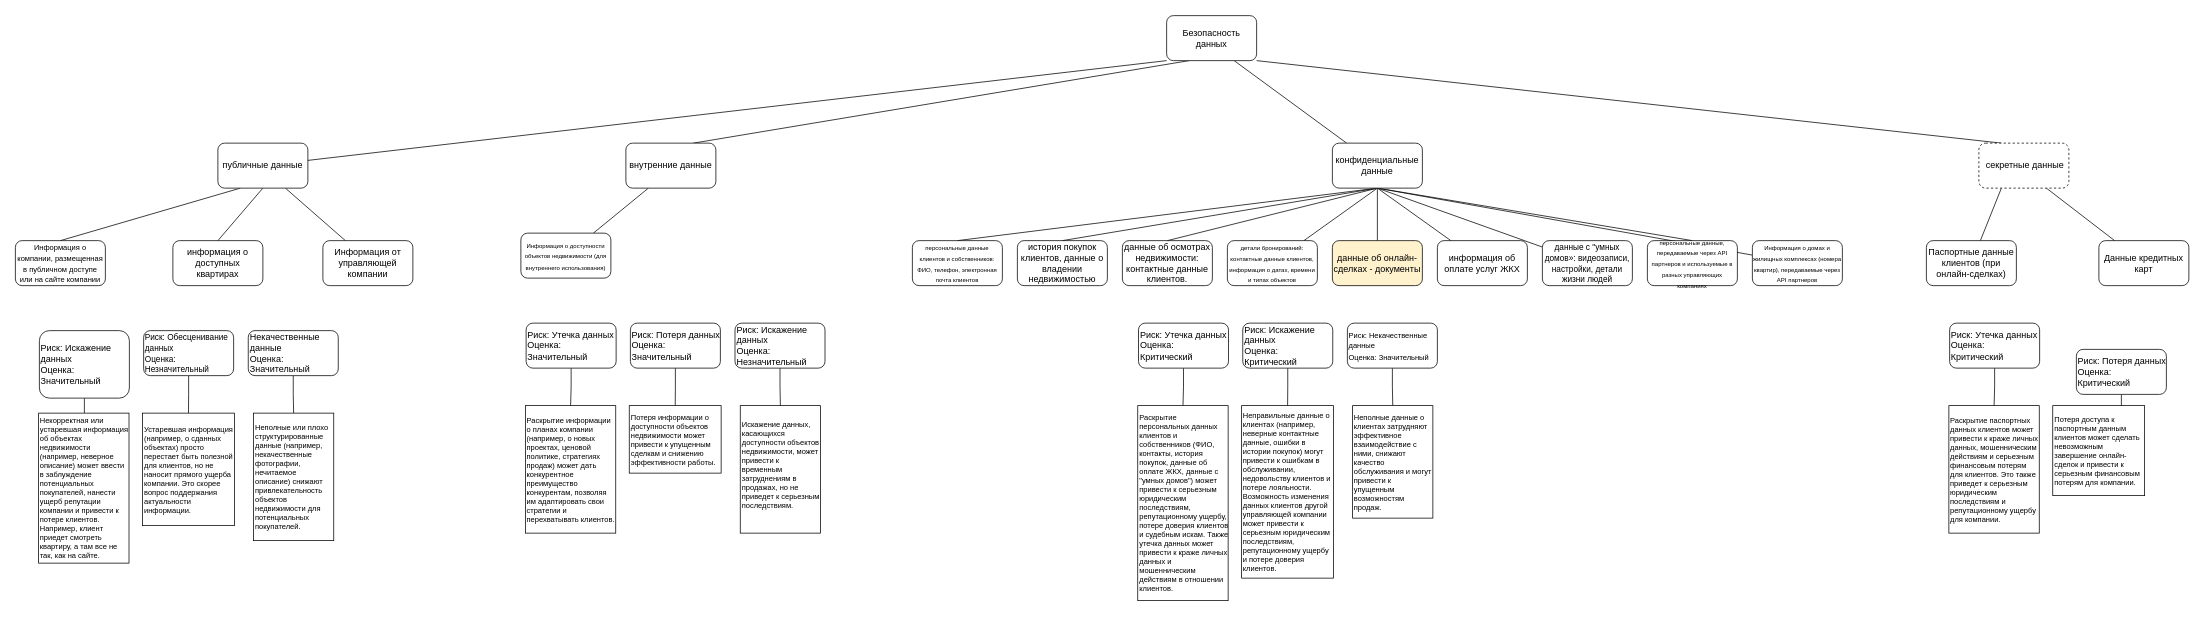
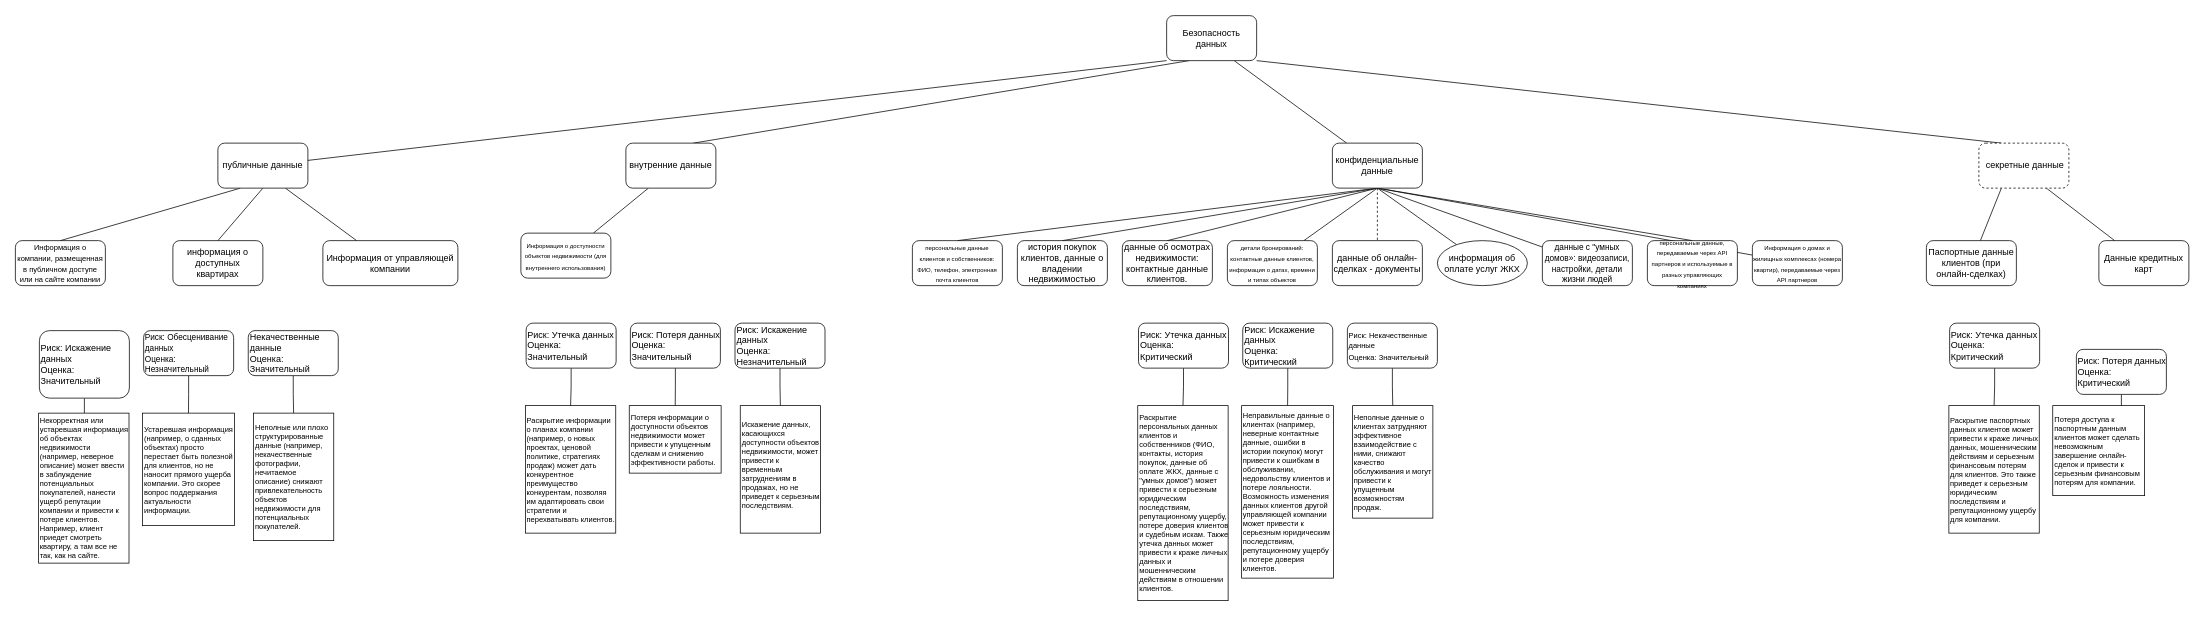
- <mxCell id="17" style="rounded=0;orthogonalLoop=1;jettySize=auto;html=1;exitX=0.5;exitY=1;exitDx=0;exitDy=0;entryX=0.5;entryY=0;entryDx=0;entryDy=0;endArrow=none;endFill=0;" edge="1" parent="1" source="22" target="34"><mxGeometry relative="1" as="geometry" /></mxCell>
+ <mxCell id="17" style="rounded=0;orthogonalLoop=1;jettySize=auto;html=1;exitX=0.5;exitY=1;exitDx=0;exitDy=0;entryX=0.5;entryY=0;entryDx=0;entryDy=0;endArrow=none;endFill=0;dashed=1;" edge="1" parent="1" source="22" target="34"><mxGeometry relative="1" as="geometry" /></mxCell>
- <mxCell id="28" value="Информация от управляющей компании" style="rounded=1;whiteSpace=wrap;html=1;" vertex="1" parent="1"><mxGeometry x="430" y="320" width="120" height="60" as="geometry" /></mxCell>
+ <mxCell id="28" value="Информация от управляющей компании" style="rounded=1;whiteSpace=wrap;html=1;" vertex="1" parent="1"><mxGeometry x="430" y="320" width="180" height="60" as="geometry" /></mxCell>
- <mxCell id="34" value="данные об онлайн-сделках - документы" style="rounded=1;whiteSpace=wrap;html=1;fillColor=#fff2cc;" vertex="1" parent="1"><mxGeometry x="1776" y="320" width="120" height="60" as="geometry" /></mxCell>
+ <mxCell id="34" value="данные об онлайн-сделках - документы" style="rounded=1;whiteSpace=wrap;html=1;" vertex="1" parent="1"><mxGeometry x="1776" y="320" width="120" height="60" as="geometry" /></mxCell>
- <mxCell id="35" value="информация об оплате услуг ЖКХ" style="rounded=1;whiteSpace=wrap;html=1;" vertex="1" parent="1"><mxGeometry x="1916" y="320" width="120" height="60" as="geometry" /></mxCell>
+ <mxCell id="35" value="информация об оплате услуг ЖКХ" style="ellipse;whiteSpace=wrap;html=1;" vertex="1" parent="1"><mxGeometry x="1916" y="320" width="120" height="60" as="geometry" /></mxCell>
